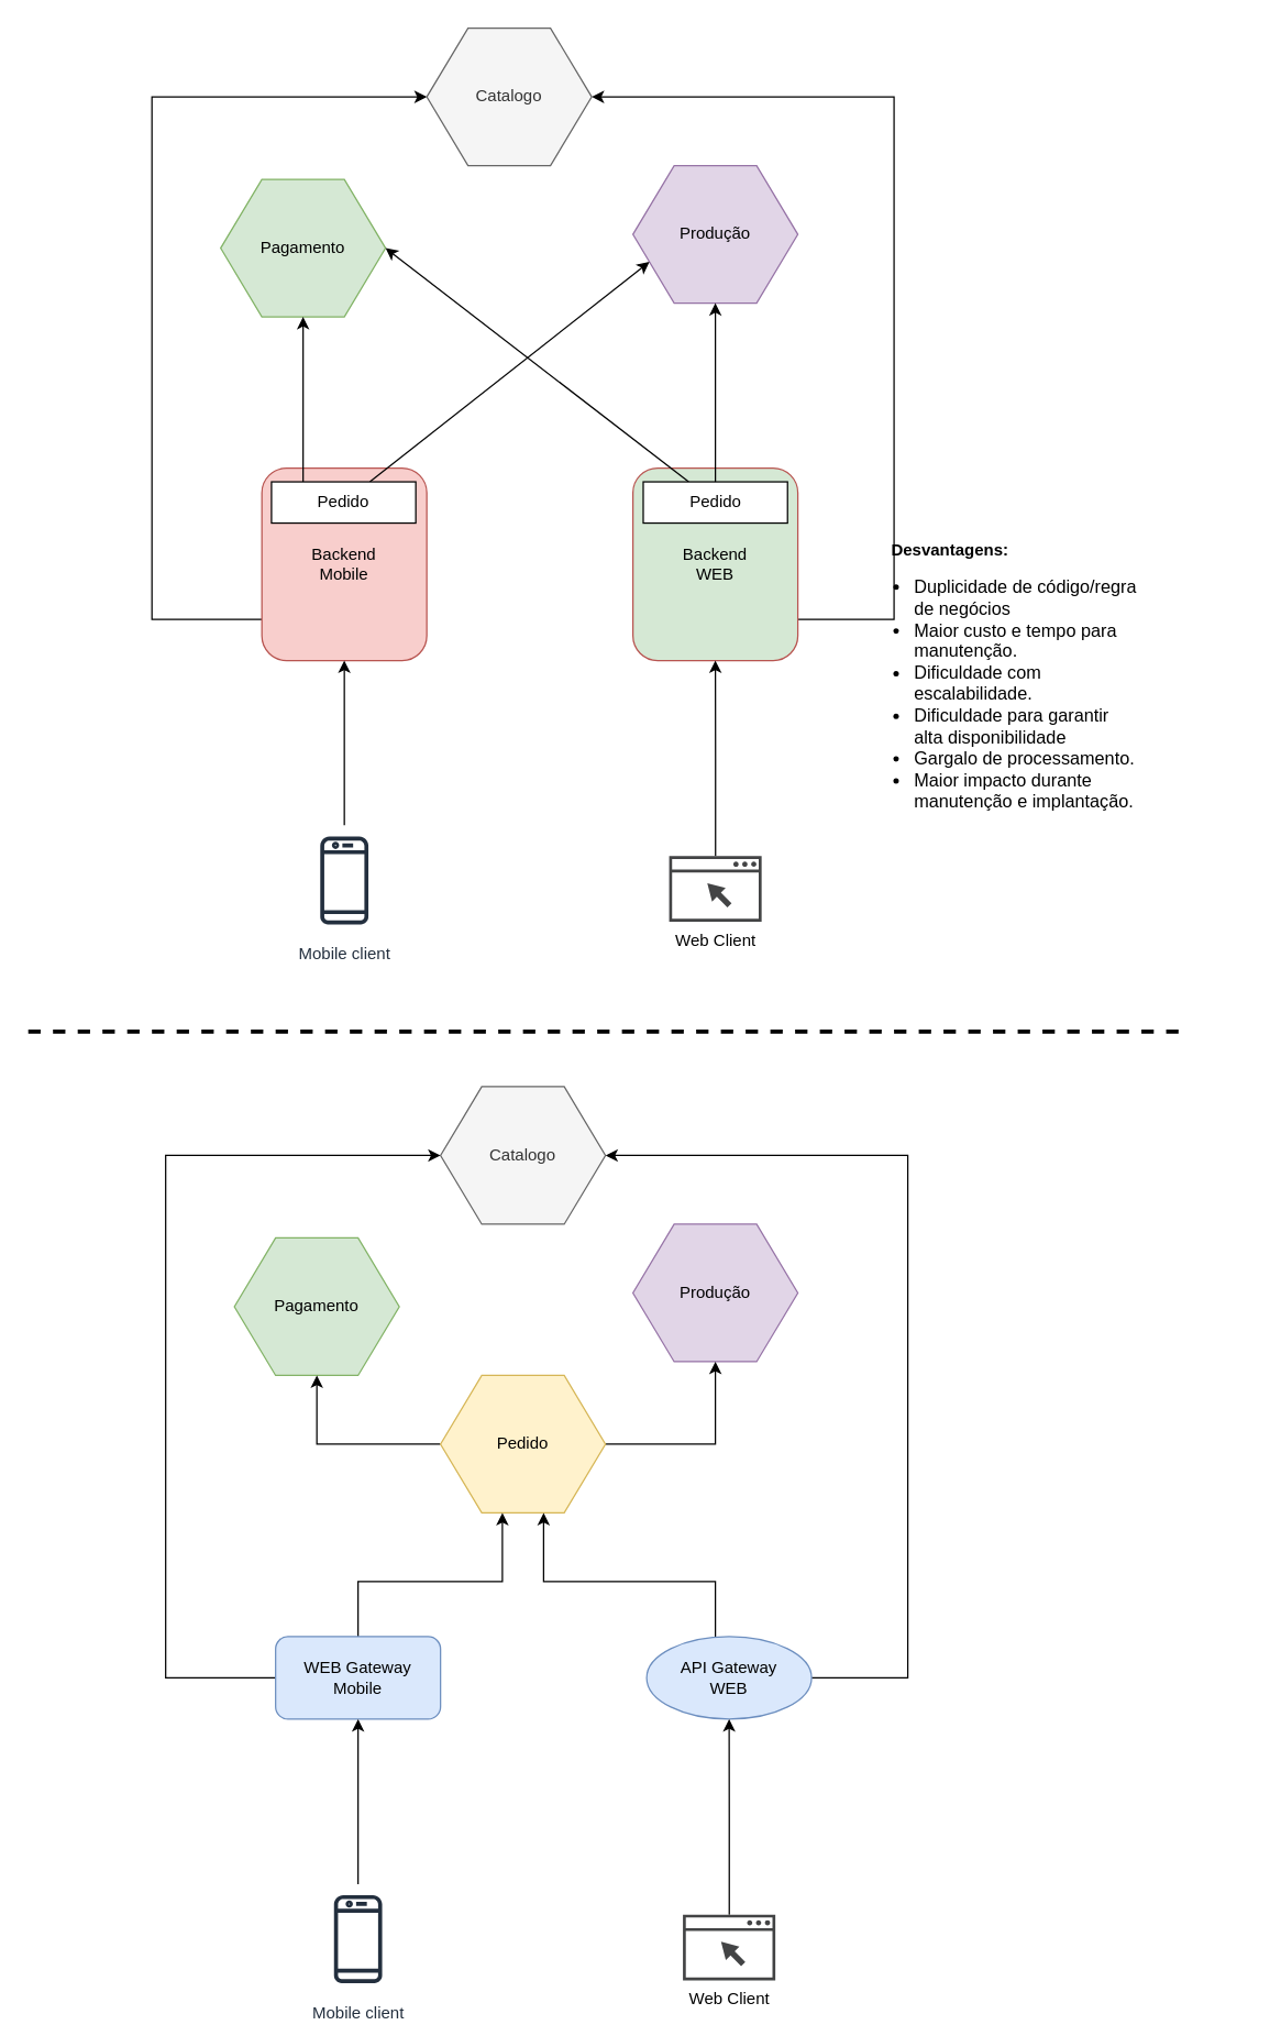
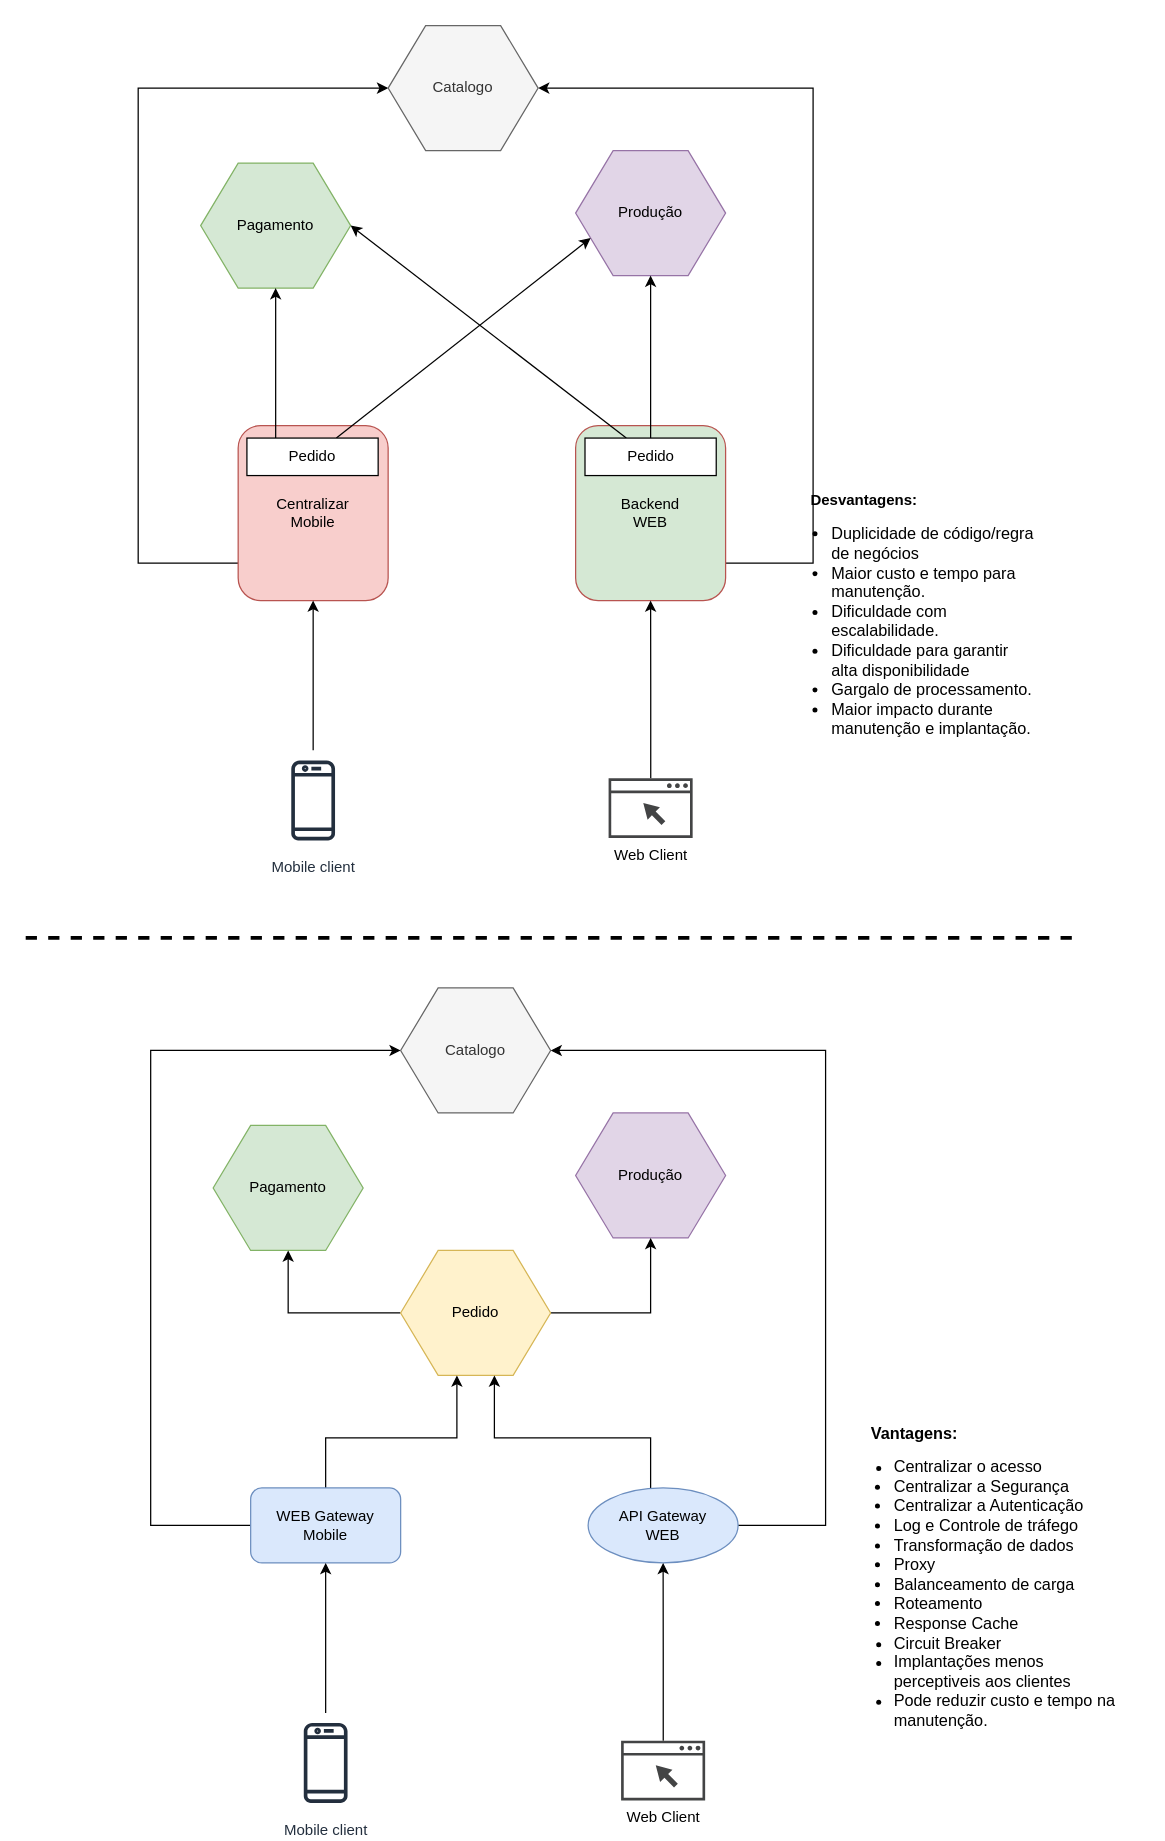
- <mxCell id="23" value="Backend &lt;br&gt;Mobile" style="rounded=1;whiteSpace=wrap;html=1;fillColor=#f8cecc;strokeColor=#b85450;" vertex="1" parent="1"><mxGeometry x="190" y="340" width="120" height="140" as="geometry" /></mxCell>
+ <mxCell id="23" value="Centralizar &lt;br&gt;Mobile" style="rounded=1;whiteSpace=wrap;html=1;fillColor=#f8cecc;strokeColor=#b85450;" vertex="1" parent="1"><mxGeometry x="190" y="340" width="120" height="140" as="geometry" /></mxCell>
+ <mxCell id="18" value="&lt;h1 style=&quot;font-size: 13px&quot;&gt;&lt;font style=&quot;font-size: 13px&quot;&gt;&lt;font style=&quot;font-size: 13px&quot;&gt;&amp;nbsp; &amp;nbsp; &amp;nbsp;&amp;nbsp;&lt;/font&gt;&lt;/font&gt;Vantagens:&lt;/h1&gt;&lt;ul&gt;&lt;li&gt;&lt;font style=&quot;font-size: 13px&quot;&gt;Centralizar o acesso&lt;/font&gt;&lt;/li&gt;&lt;li style=&quot;font-size: 13px&quot;&gt;&lt;font style=&quot;font-size: 13px&quot;&gt;Centralizar a Segurança&lt;/font&gt;&lt;/li&gt;&lt;li style=&quot;font-size: 13px&quot;&gt;&lt;font style=&quot;font-size: 13px&quot;&gt;Centralizar a Autenticação&lt;/font&gt;&lt;/li&gt;&lt;li style=&quot;font-size: 13px&quot;&gt;&lt;font style=&quot;font-size: 13px&quot;&gt;Log e&amp;nbsp;&lt;/font&gt;&lt;font&gt;Controle de&amp;nbsp;&lt;/font&gt;&lt;span&gt;tráfego&lt;/span&gt;&lt;/li&gt;&lt;li style=&quot;font-size: 13px&quot;&gt;&lt;font style=&quot;font-size: 13px&quot;&gt;Transformação de dados&lt;/font&gt;&lt;/li&gt;&lt;li style=&quot;font-size: 13px&quot;&gt;&lt;font style=&quot;font-size: 13px&quot;&gt;Proxy&lt;/font&gt;&lt;/li&gt;&lt;li style=&quot;font-size: 13px&quot;&gt;&lt;font style=&quot;font-size: 13px&quot;&gt;Balanceamento de carga&lt;/font&gt;&lt;/li&gt;&lt;li style=&quot;font-size: 13px&quot;&gt;&lt;font style=&quot;font-size: 13px&quot;&gt;Roteamento&lt;/font&gt;&lt;/li&gt;&lt;li style=&quot;font-size: 13px&quot;&gt;&lt;font style=&quot;font-size: 13px&quot;&gt;Response Cache&lt;/font&gt;&lt;/li&gt;&lt;li&gt;&lt;font&gt;&lt;span style=&quot;background-color: rgb(255 , 255 , 255)&quot;&gt;&lt;font style=&quot;font-size: 13px&quot;&gt;Circuit Breaker&lt;/font&gt;&lt;/span&gt;&lt;/font&gt;&lt;/li&gt;&lt;li&gt;&lt;font&gt;&lt;span style=&quot;background-color: rgb(255 , 255 , 255)&quot;&gt;&lt;font style=&quot;font-size: 13px&quot;&gt;Implantações menos perceptiveis aos clientes&lt;/font&gt;&lt;/span&gt;&lt;/font&gt;&lt;/li&gt;&lt;li&gt;&lt;font&gt;&lt;span style=&quot;background-color: rgb(255 , 255 , 255)&quot;&gt;&lt;font style=&quot;font-size: 13px&quot;&gt;Pode reduzir custo e tempo na manutenção.&lt;/font&gt;&lt;/span&gt;&lt;/font&gt;&lt;/li&gt;&lt;/ul&gt;&lt;p&gt;&lt;/p&gt;&lt;p&gt;&lt;/p&gt;" style="text;html=1;strokeColor=none;fillColor=none;spacing=5;spacingTop=-20;whiteSpace=wrap;overflow=hidden;rounded=0;" vertex="1" parent="1"><mxGeometry x="670" y="1140" width="240" height="310" as="geometry" /></mxCell>
